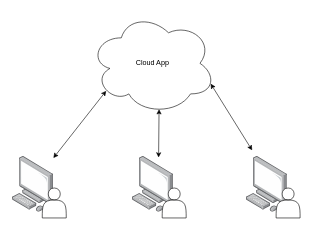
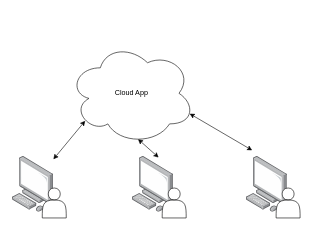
- <mxCell id="2" value="Cloud App" style="ellipse;shape=cloud;whiteSpace=wrap;html=1;" parent="1" vertex="1"><mxGeometry x="149.27" width="210" height="170" as="geometry" y="20" /></mxCell>
+ <mxCell id="2" value="Cloud App" style="ellipse;shape=cloud;whiteSpace=wrap;html=1;" parent="1" vertex="1"><mxGeometry x="114.27" y="70" width="210" height="170" as="geometry" /></mxCell>
